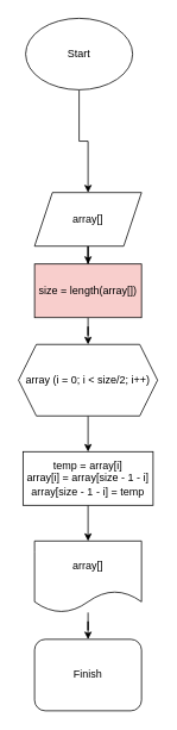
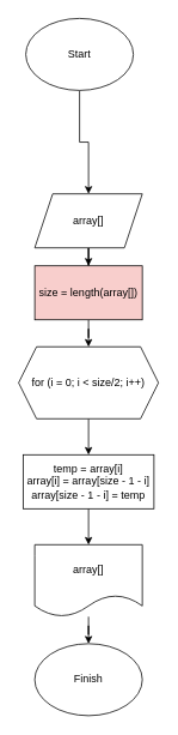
- <mxCell id="10" value="array (i = 0; i &amp;lt; size/2; i++)" style="shape=hexagon;perimeter=hexagonPerimeter2;whiteSpace=wrap;html=1;fixedSize=1;" vertex="1" parent="1"><mxGeometry x="20" y="385" width="156" height="80" as="geometry" /></mxCell>
+ <mxCell id="10" value="for (i = 0; i &amp;lt; size/2; i++)" style="shape=hexagon;perimeter=hexagonPerimeter2;whiteSpace=wrap;html=1;fixedSize=1;" vertex="1" parent="1"><mxGeometry x="20" y="385" width="156" height="80" as="geometry" /></mxCell>
- <mxCell id="4" value="Finish" style="whiteSpace=wrap;html=1;rounded=1;" vertex="1" parent="1"><mxGeometry x="38" y="715" width="120" height="80" as="geometry" /></mxCell>
+ <mxCell id="4" value="Finish" style="ellipse;whiteSpace=wrap;html=1;" vertex="1" parent="1"><mxGeometry x="38" y="715" width="120" height="80" as="geometry" /></mxCell>
